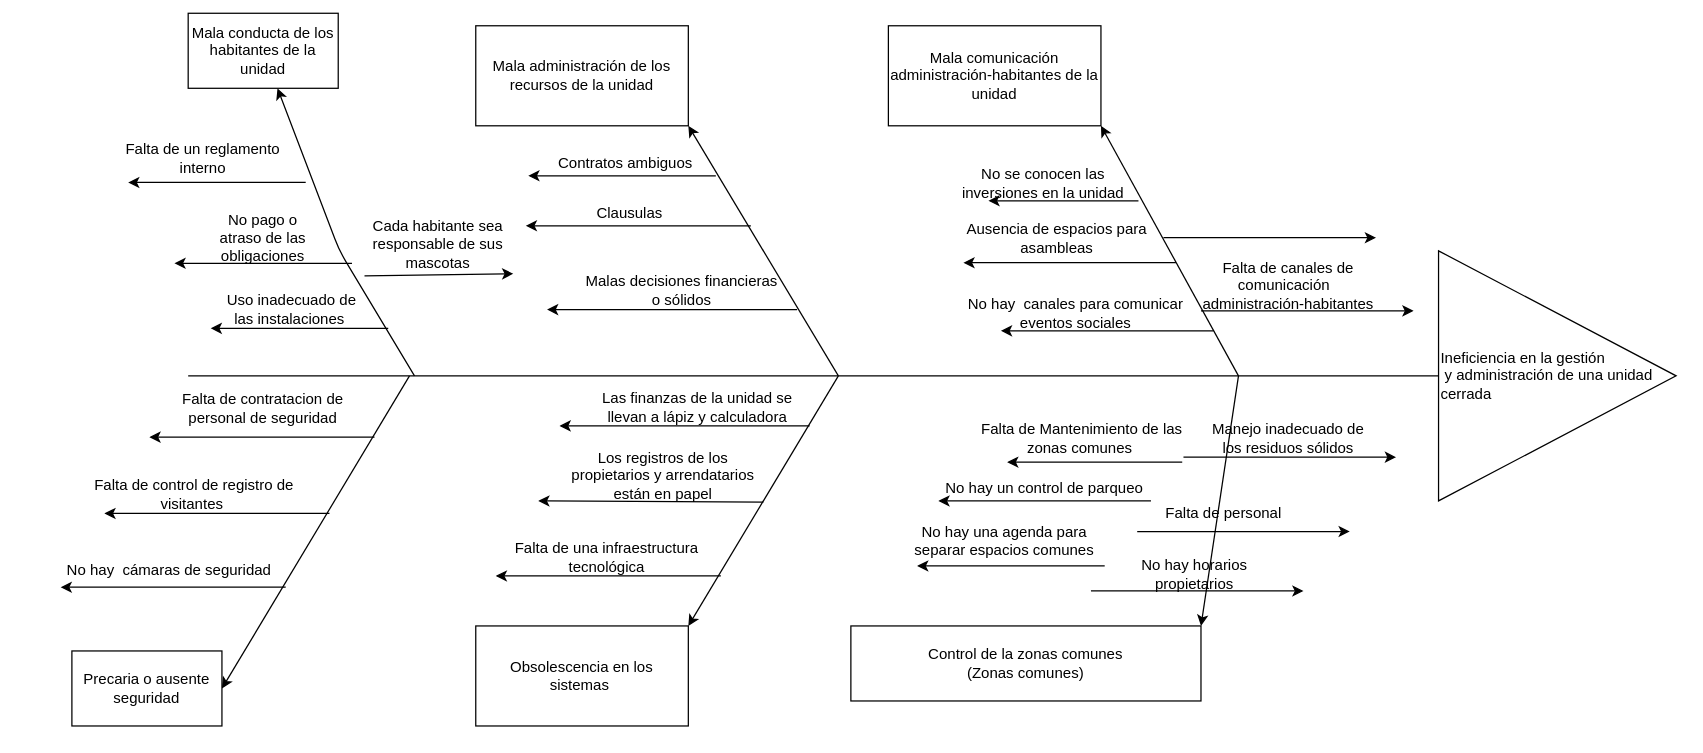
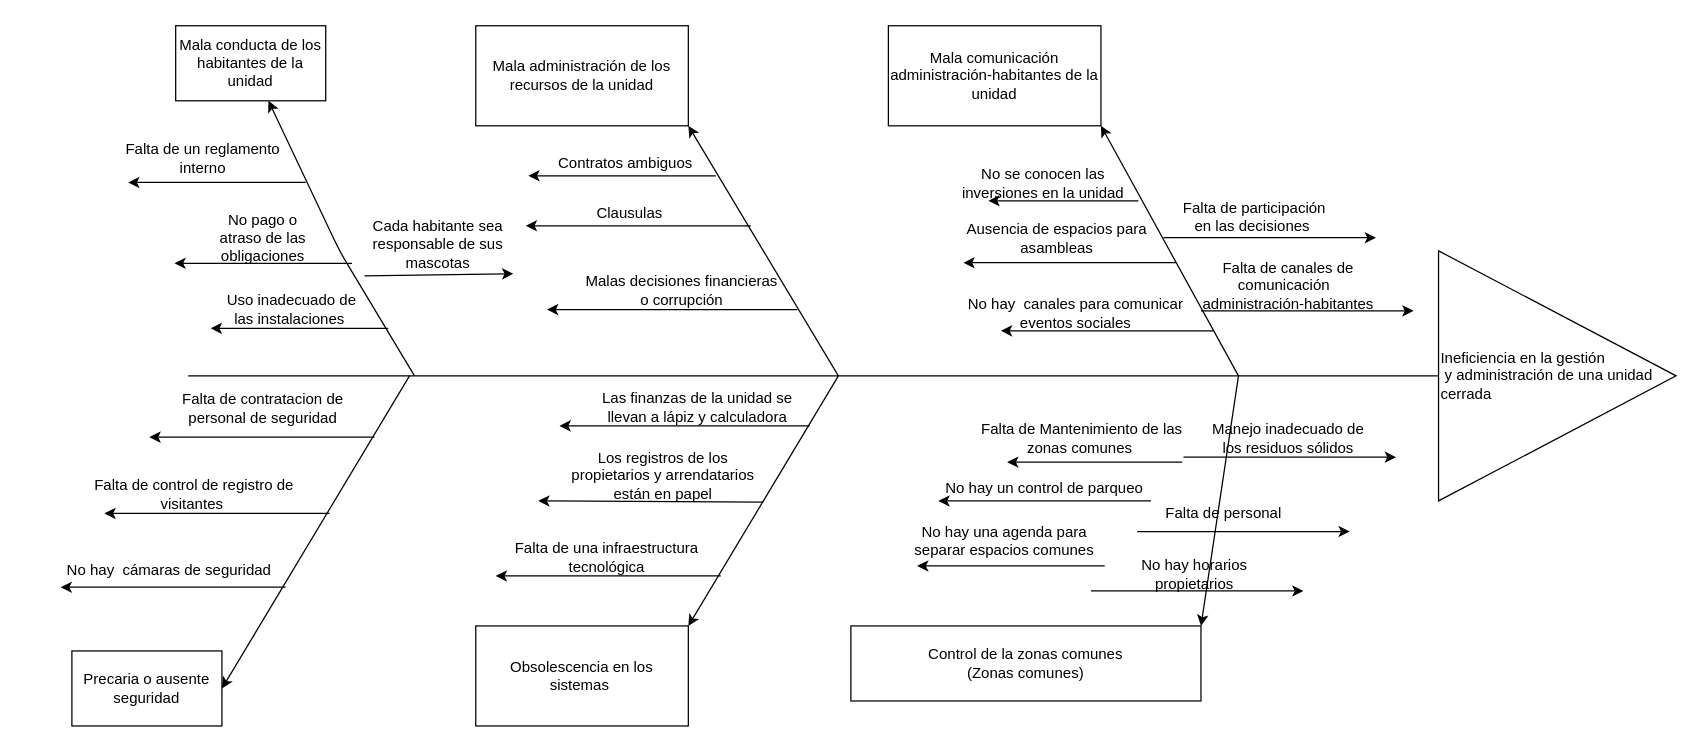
- <mxCell id="53" value="Mala conducta de los habitantes de la unidad" style="rounded=0;whiteSpace=wrap;html=1;" parent="1" vertex="1"><mxGeometry x="150" y="10" width="120" height="60" as="geometry" /></mxCell>
+ <mxCell id="53" value="Mala conducta de los habitantes de la unidad" style="rounded=0;whiteSpace=wrap;html=1;" parent="1" vertex="1"><mxGeometry x="140" width="120" height="60" as="geometry" y="20" /></mxCell>
+ <mxCell id="41" value="Falta de participación en las decisiones&amp;nbsp;" style="text;html=1;strokeColor=none;fillColor=none;align=center;verticalAlign=middle;whiteSpace=wrap;rounded=0;" parent="1" vertex="1"><mxGeometry x="943" y="163" width="120" height="20" as="geometry" /></mxCell>
- <mxCell id="18" value="Malas decisiones financieras o sólidos" style="text;html=1;strokeColor=none;fillColor=none;align=center;verticalAlign=middle;whiteSpace=wrap;rounded=0;" parent="1" vertex="1"><mxGeometry x="465" y="222" width="160" height="20" as="geometry" /></mxCell>
+ <mxCell id="18" value="Malas decisiones financieras o corrupción" style="text;html=1;strokeColor=none;fillColor=none;align=center;verticalAlign=middle;whiteSpace=wrap;rounded=0;" parent="1" vertex="1"><mxGeometry x="465" y="222" width="160" height="20" as="geometry" /></mxCell>
